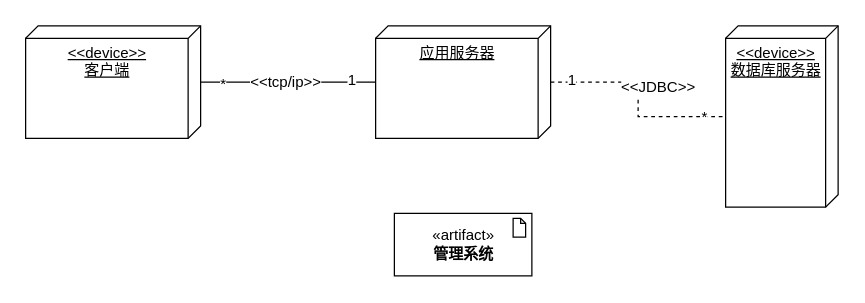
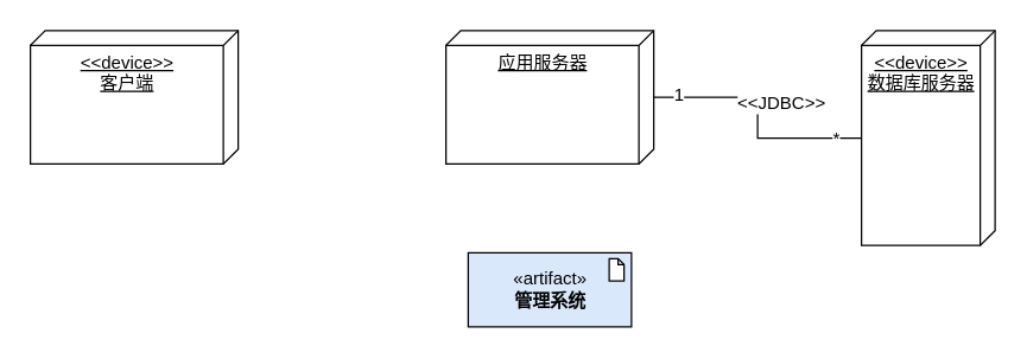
- <mxCell id="2" style="edgeStyle=orthogonalEdgeStyle;rounded=0;orthogonalLoop=1;jettySize=auto;html=1;endArrow=none;endFill=0;" edge="1" parent="1" source="6" target="11"><mxGeometry relative="1" as="geometry" /></mxCell>
- <mxCell id="3" value="*" style="text;html=1;align=center;verticalAlign=middle;resizable=0;points=[];labelBackgroundColor=#ffffff;" vertex="1" connectable="0" parent="2"><mxGeometry x="-0.751" y="-1" relative="1" as="geometry"><mxPoint as="offset" /></mxGeometry></mxCell>
- <mxCell id="4" value="1" style="text;html=1;align=center;verticalAlign=middle;resizable=0;points=[];labelBackgroundColor=#ffffff;" vertex="1" connectable="0" parent="2"><mxGeometry x="0.718" y="2" relative="1" as="geometry"><mxPoint as="offset" /></mxGeometry></mxCell>
- <mxCell id="5" value="&amp;lt;&amp;lt;tcp/ip&amp;gt;&amp;gt;" style="text;html=1;align=center;verticalAlign=middle;resizable=0;points=[];labelBackgroundColor=#ffffff;" vertex="1" connectable="0" parent="2"><mxGeometry x="-0.18" y="1" relative="1" as="geometry"><mxPoint x="10.29" as="offset" /></mxGeometry></mxCell>
- <mxCell id="7" style="edgeStyle=orthogonalEdgeStyle;rounded=0;orthogonalLoop=1;jettySize=auto;html=1;endArrow=none;endFill=0;dashed=1;" edge="1" parent="1" source="11" target="12"><mxGeometry relative="1" as="geometry" /></mxCell>
+ <mxCell id="7" style="edgeStyle=orthogonalEdgeStyle;rounded=0;orthogonalLoop=1;jettySize=auto;html=1;endArrow=none;endFill=0;" edge="1" parent="1" source="11" target="12"><mxGeometry relative="1" as="geometry" /></mxCell>
- <mxCell id="13" value="«artifact»&lt;br&gt;&lt;b&gt;管理系统&lt;/b&gt;" style="html=1;" vertex="1" parent="1"><mxGeometry x="315" y="170" width="110" height="50" as="geometry" /></mxCell>
+ <mxCell id="13" value="«artifact»&lt;br&gt;&lt;b&gt;管理系统&lt;/b&gt;" style="html=1;fillColor=#dae8fc;" vertex="1" parent="1"><mxGeometry x="315" y="170" width="110" height="50" as="geometry" /></mxCell>
